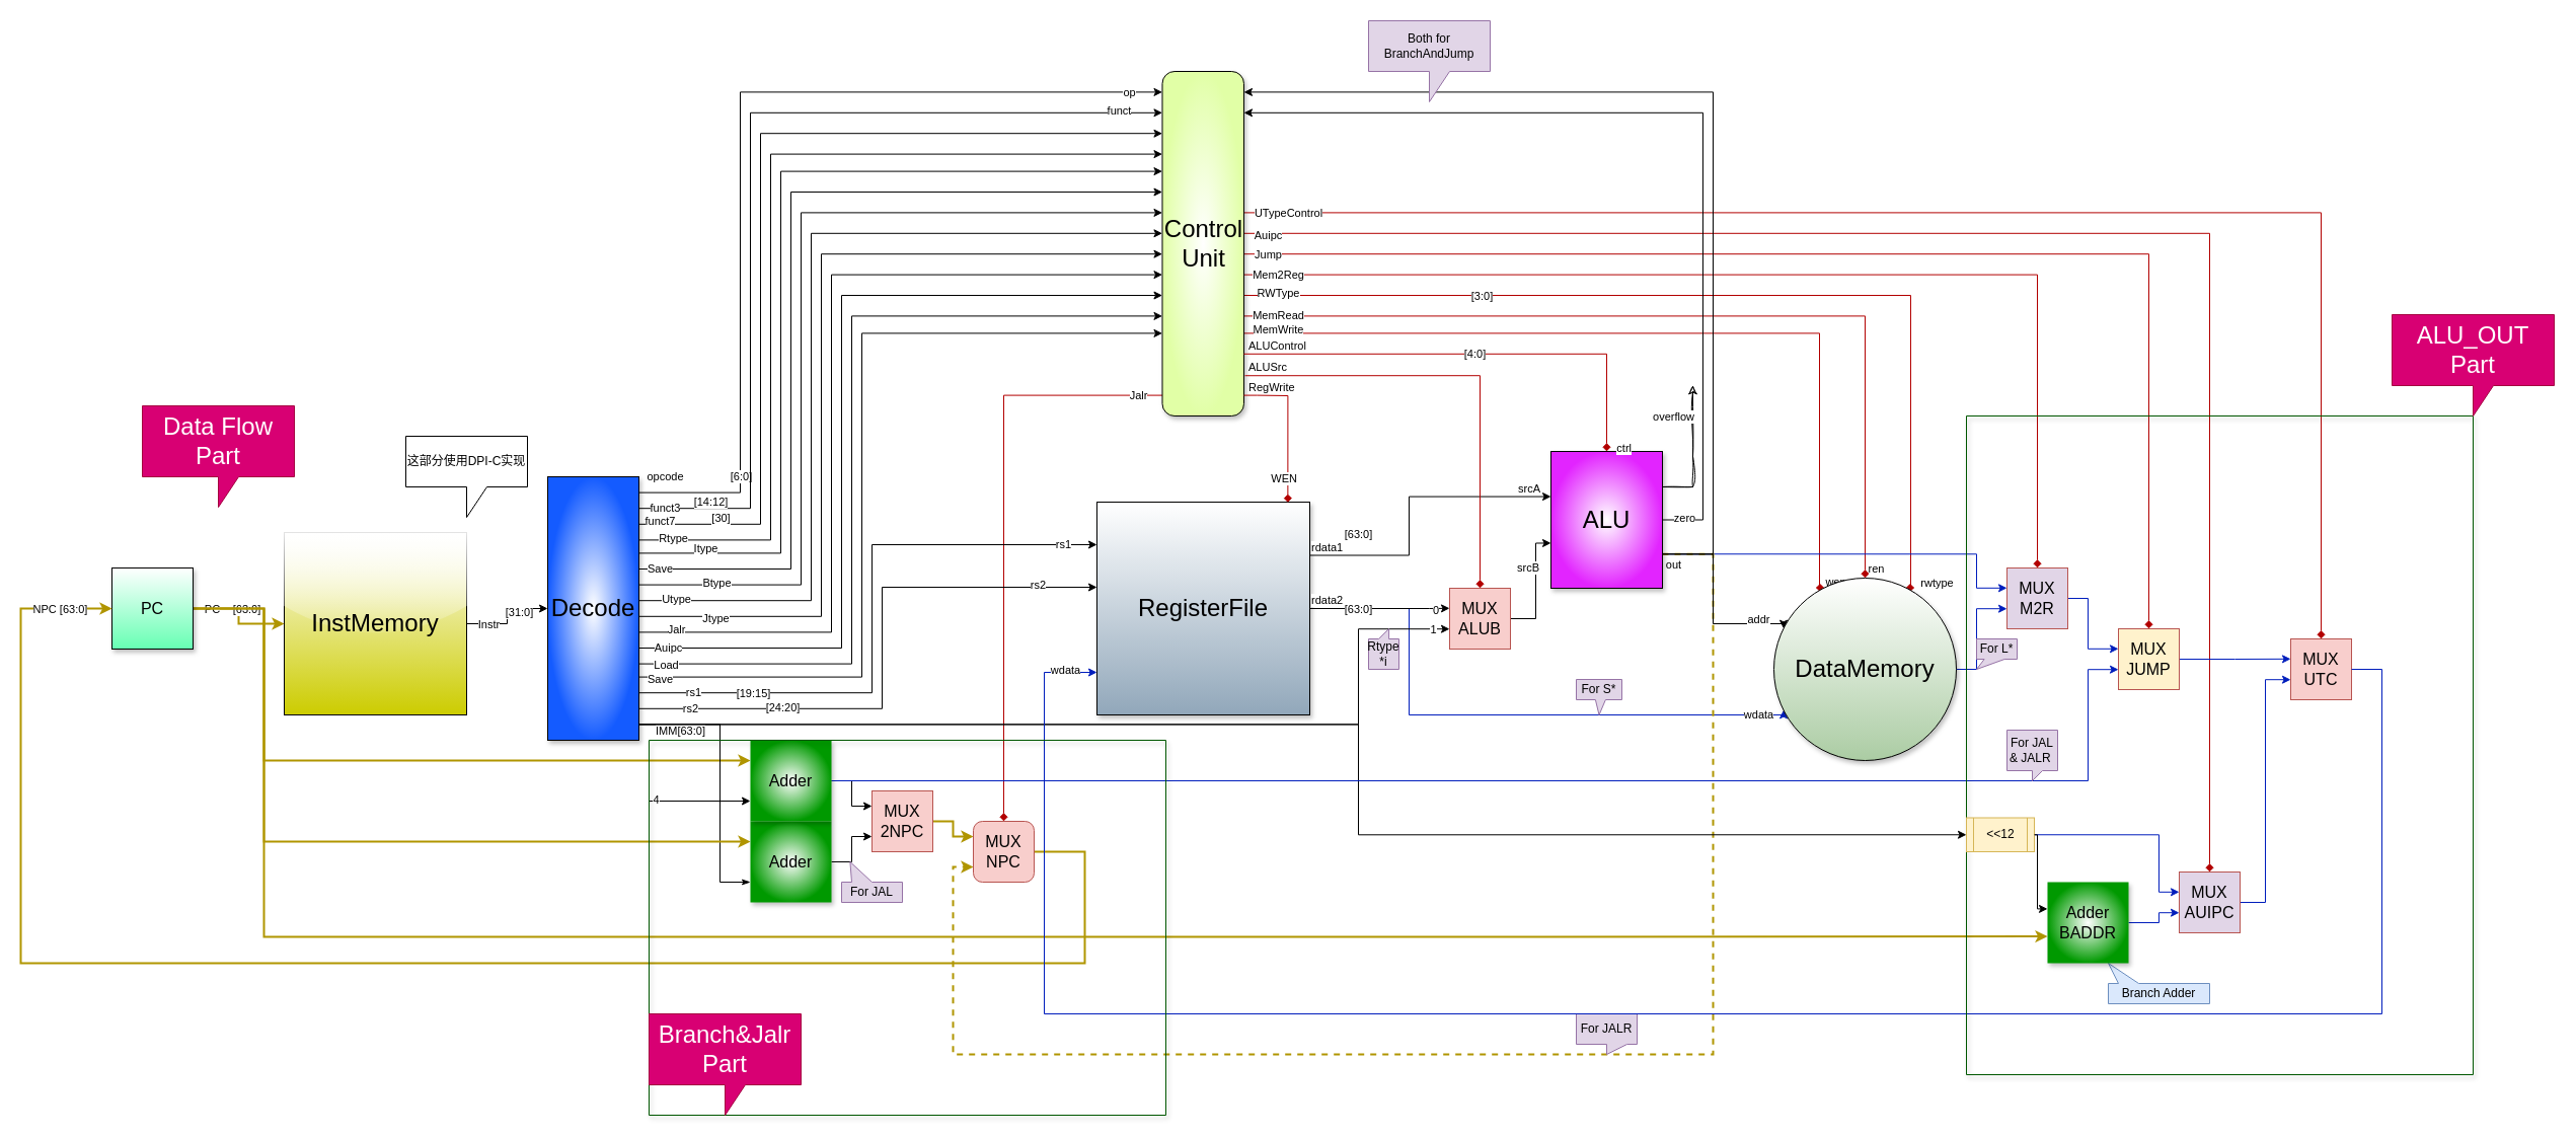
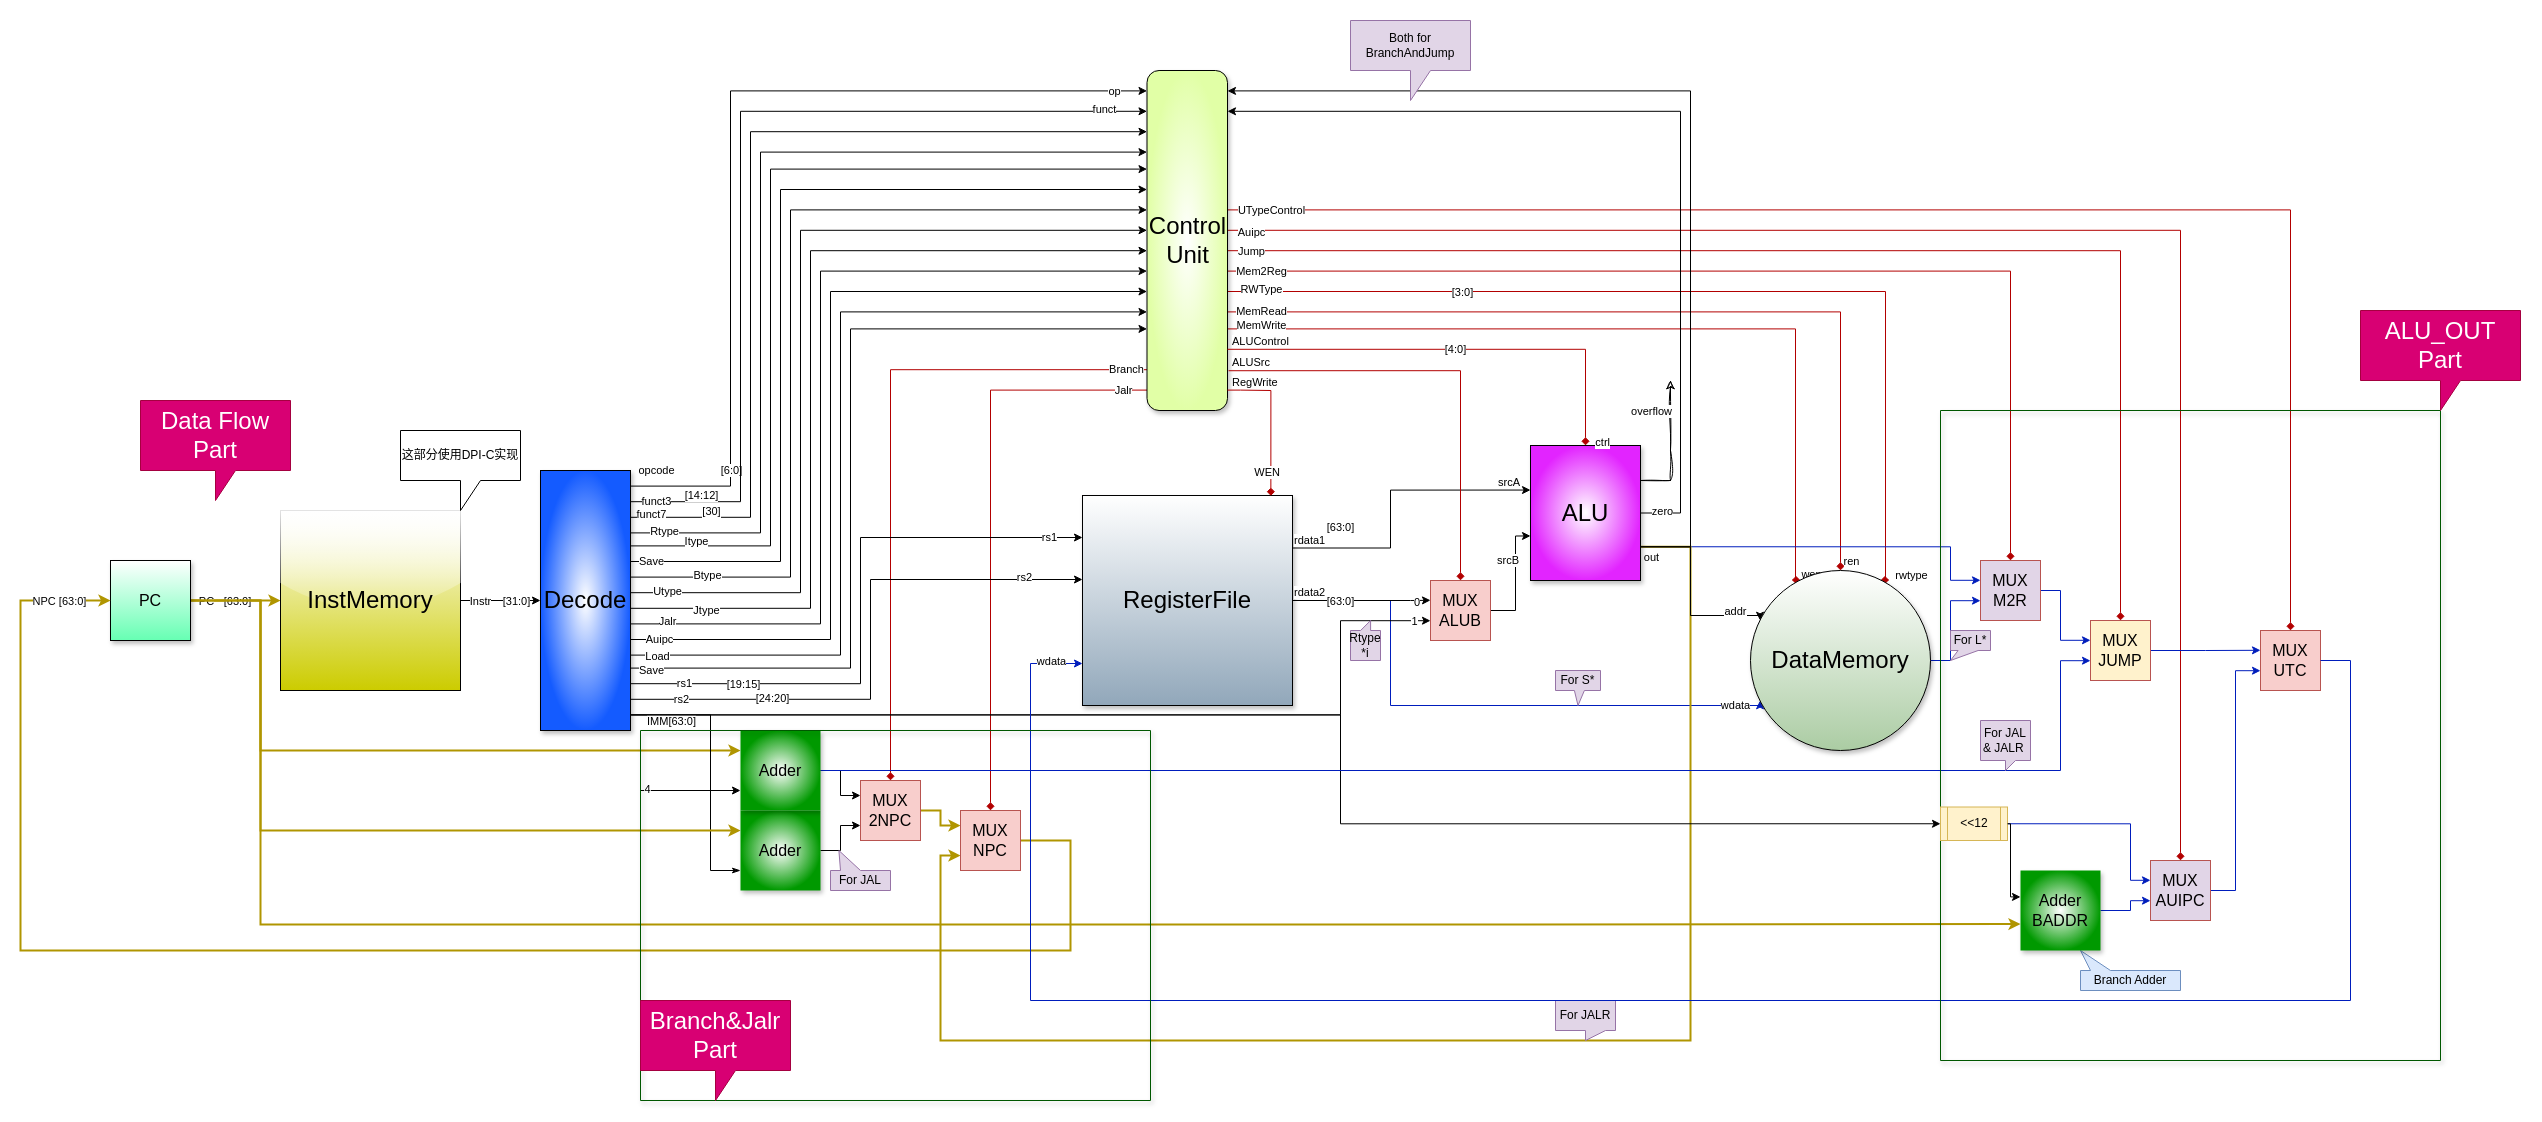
+ <mxCell id="2" style="edgeStyle=orthogonalEdgeStyle;rounded=0;orthogonalLoop=1;jettySize=auto;html=1;exitX=0;exitY=0.88;exitDx=0;exitDy=0;entryX=0.5;entryY=0;entryDx=0;entryDy=0;exitPerimeter=0;fillColor=#e51400;strokeColor=#B20000;endArrow=diamond;endFill=1;" parent="1" source="24" target="123" edge="1"><mxGeometry relative="1" as="geometry"><mxPoint x="160" y="365" as="targetPoint" /></mxGeometry></mxCell>
+ <mxCell id="3" value="Branch" style="edgeLabel;html=1;align=center;verticalAlign=middle;resizable=0;points=[];" parent="2" vertex="1" connectable="0"><mxGeometry x="-0.746" y="-1" relative="1" as="geometry"><mxPoint x="64" as="offset" /></mxGeometry></mxCell>
- <mxCell id="105" value="&lt;font style=&quot;font-size: 24px;&quot;&gt;InstMemory&lt;/font&gt;" style="whiteSpace=wrap;html=1;aspect=fixed;gradientColor=#CCCC00;glass=1;" parent="1" vertex="1"><mxGeometry x="280" y="525" width="180" height="180" as="geometry" /></mxCell>
+ <mxCell id="105" value="&lt;font style=&quot;font-size: 24px;&quot;&gt;InstMemory&lt;/font&gt;" style="whiteSpace=wrap;html=1;aspect=fixed;gradientColor=#CCCC00;glass=1;" parent="1" vertex="1"><mxGeometry x="280" y="510" width="180" height="180" as="geometry" /></mxCell>
- <mxCell id="124" value="&lt;font size=&quot;3&quot;&gt;MUX&lt;br&gt;NPC&lt;br&gt;&lt;/font&gt;" style="whiteSpace=wrap;html=1;fillColor=#f8cecc;strokeColor=#b85450;rounded=1;" parent="1" vertex="1"><mxGeometry x="960" y="810" width="60" height="60" as="geometry" /></mxCell>
+ <mxCell id="124" value="&lt;font size=&quot;3&quot;&gt;MUX&lt;br&gt;NPC&lt;br&gt;&lt;/font&gt;" style="rounded=0;whiteSpace=wrap;html=1;fillColor=#f8cecc;strokeColor=#b85450;" parent="1" vertex="1"><mxGeometry x="960" y="810" width="60" height="60" as="geometry" /></mxCell>
- <mxCell id="35" style="edgeStyle=orthogonalEdgeStyle;rounded=0;orthogonalLoop=1;jettySize=auto;html=1;exitX=1;exitY=0.75;exitDx=0;exitDy=0;entryX=0;entryY=0.75;entryDx=0;entryDy=0;fillColor=#e3c800;strokeColor=#B09500;strokeWidth=2;dashed=1;" parent="1" source="39" target="124" edge="1"><mxGeometry relative="1" as="geometry"><Array as="points"><mxPoint x="1690" y="546" /><mxPoint x="1690" y="1040" /><mxPoint x="940" y="1040" /><mxPoint x="940" y="855" /></Array></mxGeometry></mxCell>
+ <mxCell id="35" style="edgeStyle=orthogonalEdgeStyle;rounded=0;orthogonalLoop=1;jettySize=auto;html=1;exitX=1;exitY=0.75;exitDx=0;exitDy=0;entryX=0;entryY=0.75;entryDx=0;entryDy=0;fillColor=#e3c800;strokeColor=#B09500;strokeWidth=2;" parent="1" source="39" target="124" edge="1"><mxGeometry relative="1" as="geometry"><Array as="points"><mxPoint x="1690" y="546" /><mxPoint x="1690" y="1040" /><mxPoint x="940" y="1040" /><mxPoint x="940" y="855" /></Array></mxGeometry></mxCell>
